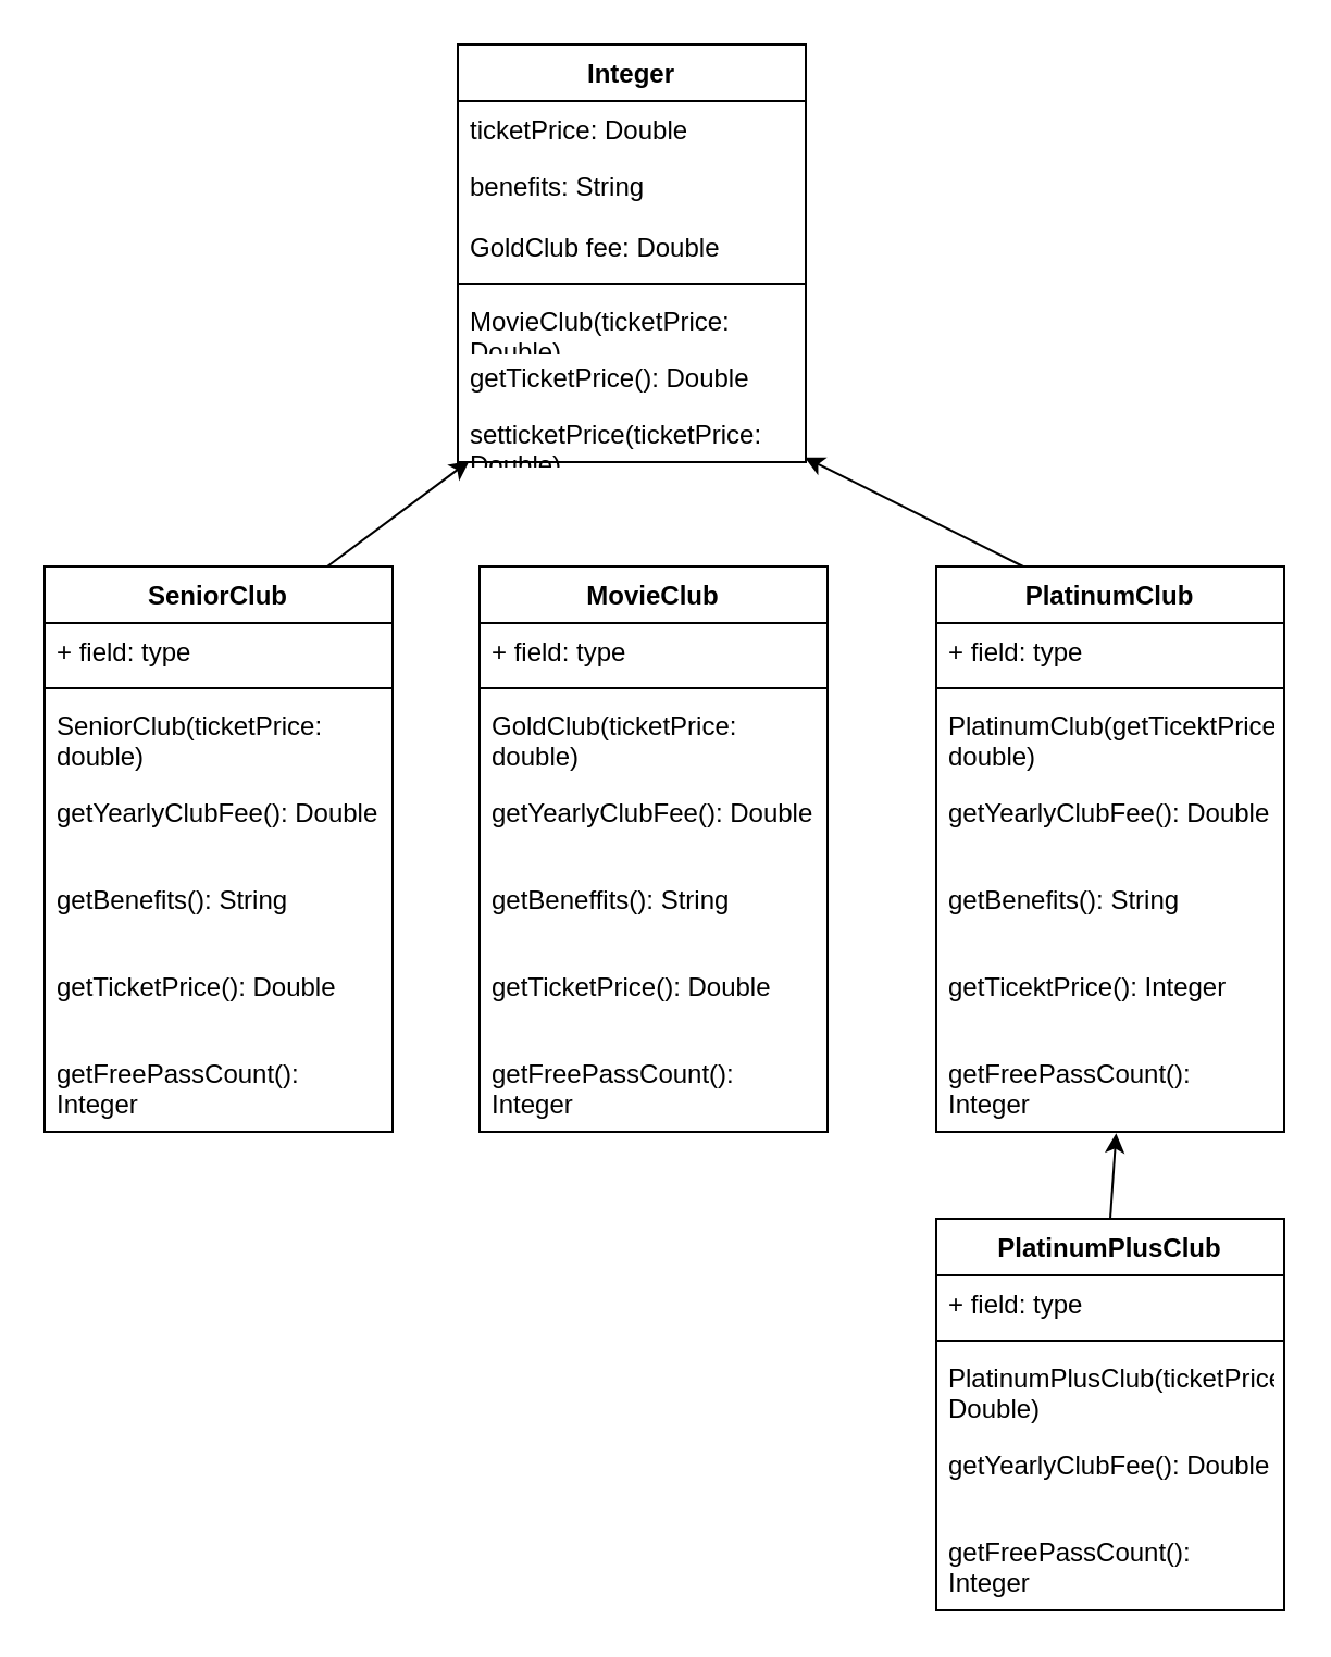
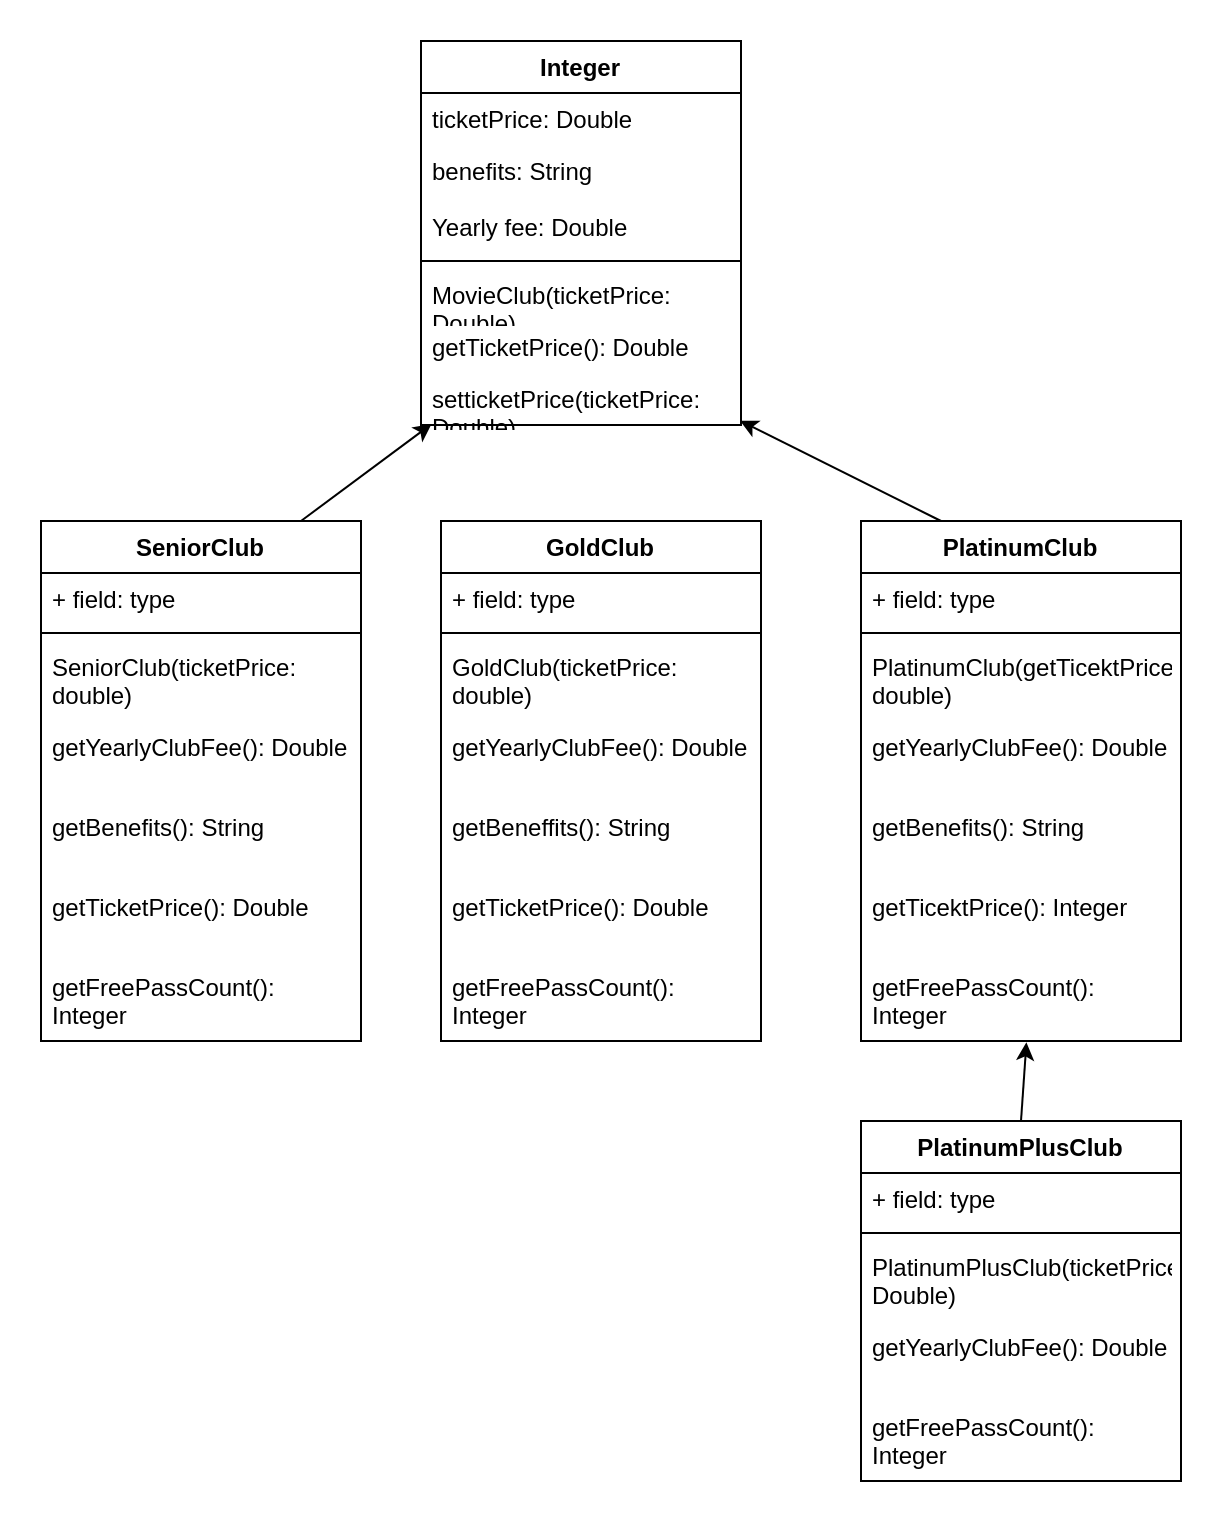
- <mxCell id="38" value="GoldClub fee: Double" style="text;strokeColor=none;fillColor=none;align=left;verticalAlign=top;spacingLeft=4;spacingRight=4;overflow=hidden;rotatable=0;points=[[0,0.5],[1,0.5]];portConstraint=eastwest;whiteSpace=wrap;html=1;" vertex="1" parent="35"><mxGeometry y="80" width="160" height="26" as="geometry" /></mxCell>
+ <mxCell id="38" value="Yearly fee: Double" style="text;strokeColor=none;fillColor=none;align=left;verticalAlign=top;spacingLeft=4;spacingRight=4;overflow=hidden;rotatable=0;points=[[0,0.5],[1,0.5]];portConstraint=eastwest;whiteSpace=wrap;html=1;" vertex="1" parent="35"><mxGeometry y="80" width="160" height="26" as="geometry" /></mxCell>
- <mxCell id="2" value="MovieClub" style="swimlane;fontStyle=1;align=center;verticalAlign=top;childLayout=stackLayout;horizontal=1;startSize=26;horizontalStack=0;resizeParent=1;resizeParentMax=0;resizeLast=0;collapsible=1;marginBottom=0;whiteSpace=wrap;html=1;" vertex="1" parent="1"><mxGeometry x="220" y="260" width="160" height="260" as="geometry" /></mxCell>
+ <mxCell id="2" value="GoldClub" style="swimlane;fontStyle=1;align=center;verticalAlign=top;childLayout=stackLayout;horizontal=1;startSize=26;horizontalStack=0;resizeParent=1;resizeParentMax=0;resizeLast=0;collapsible=1;marginBottom=0;whiteSpace=wrap;html=1;" vertex="1" parent="1"><mxGeometry x="220" y="260" width="160" height="260" as="geometry" /></mxCell>
